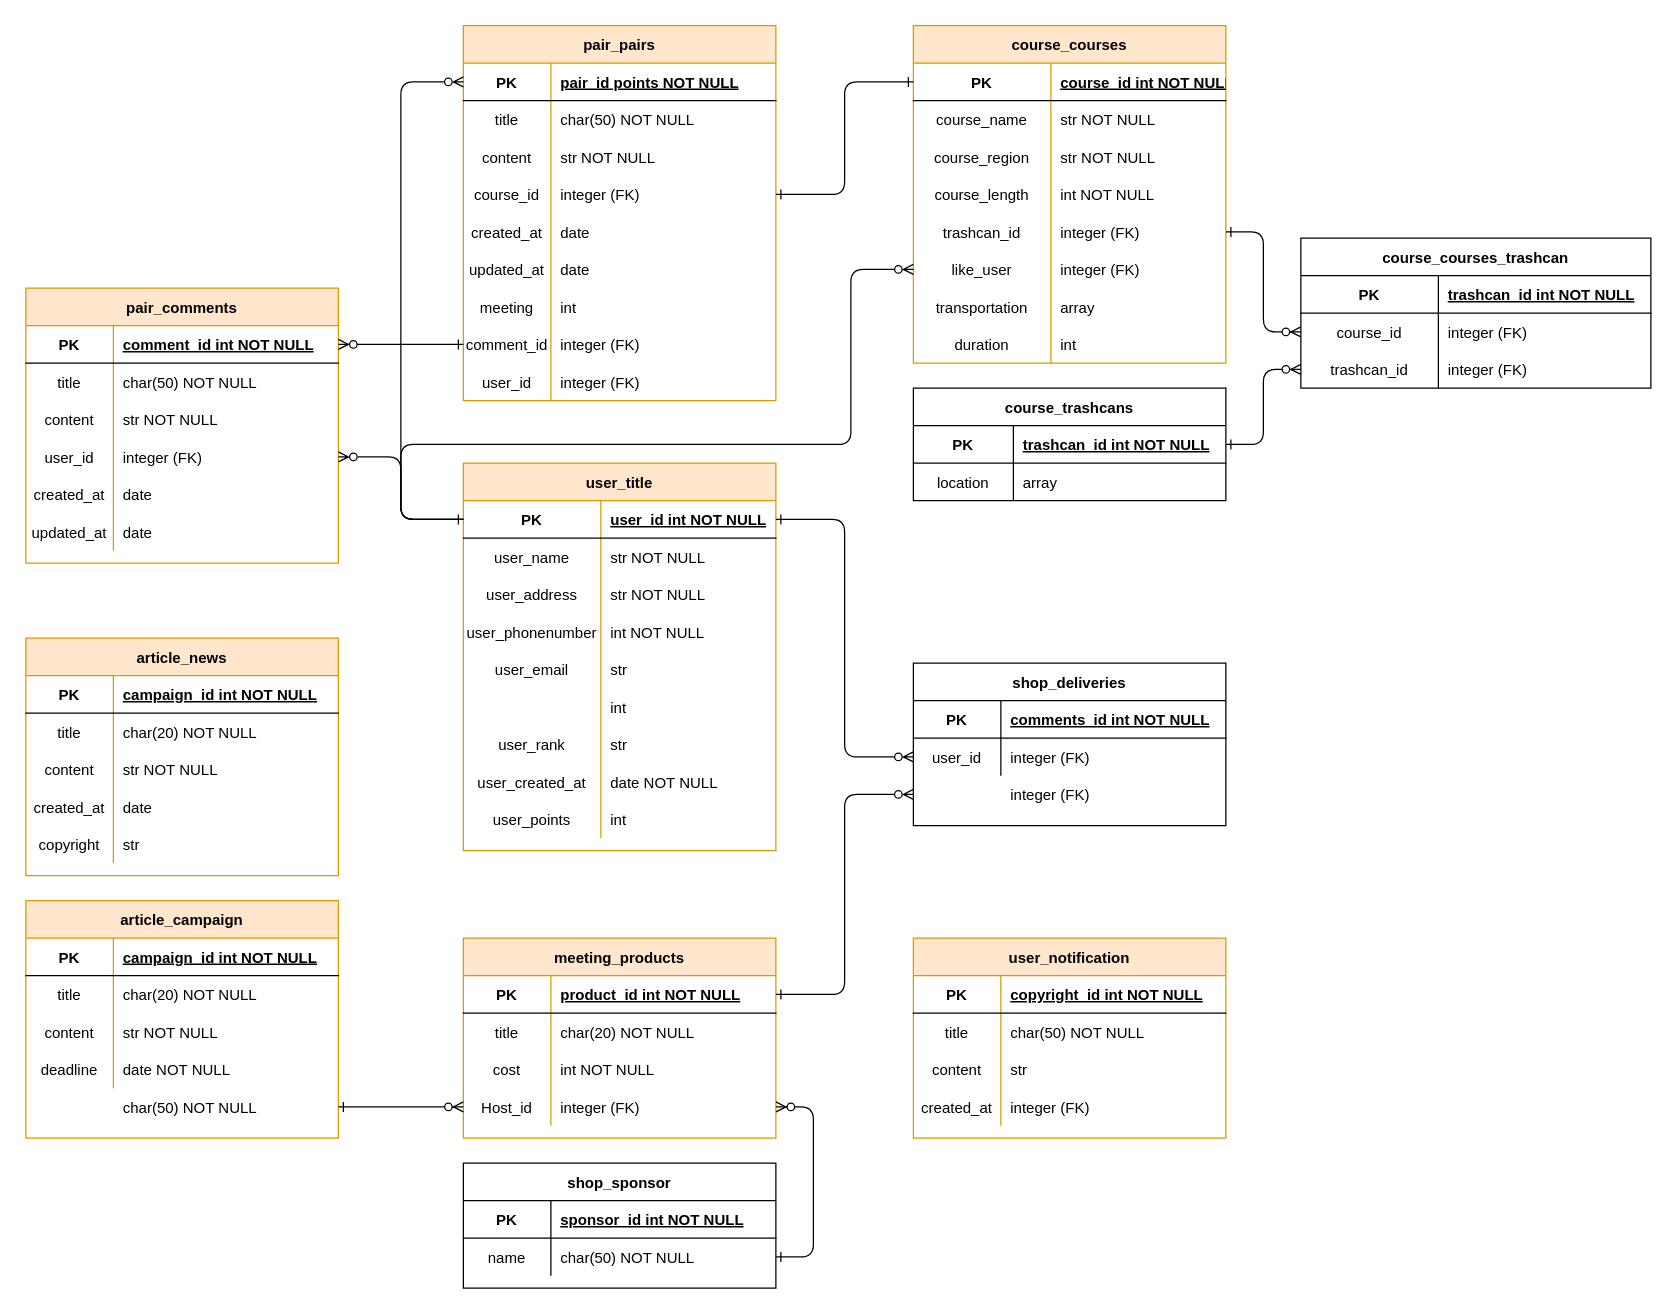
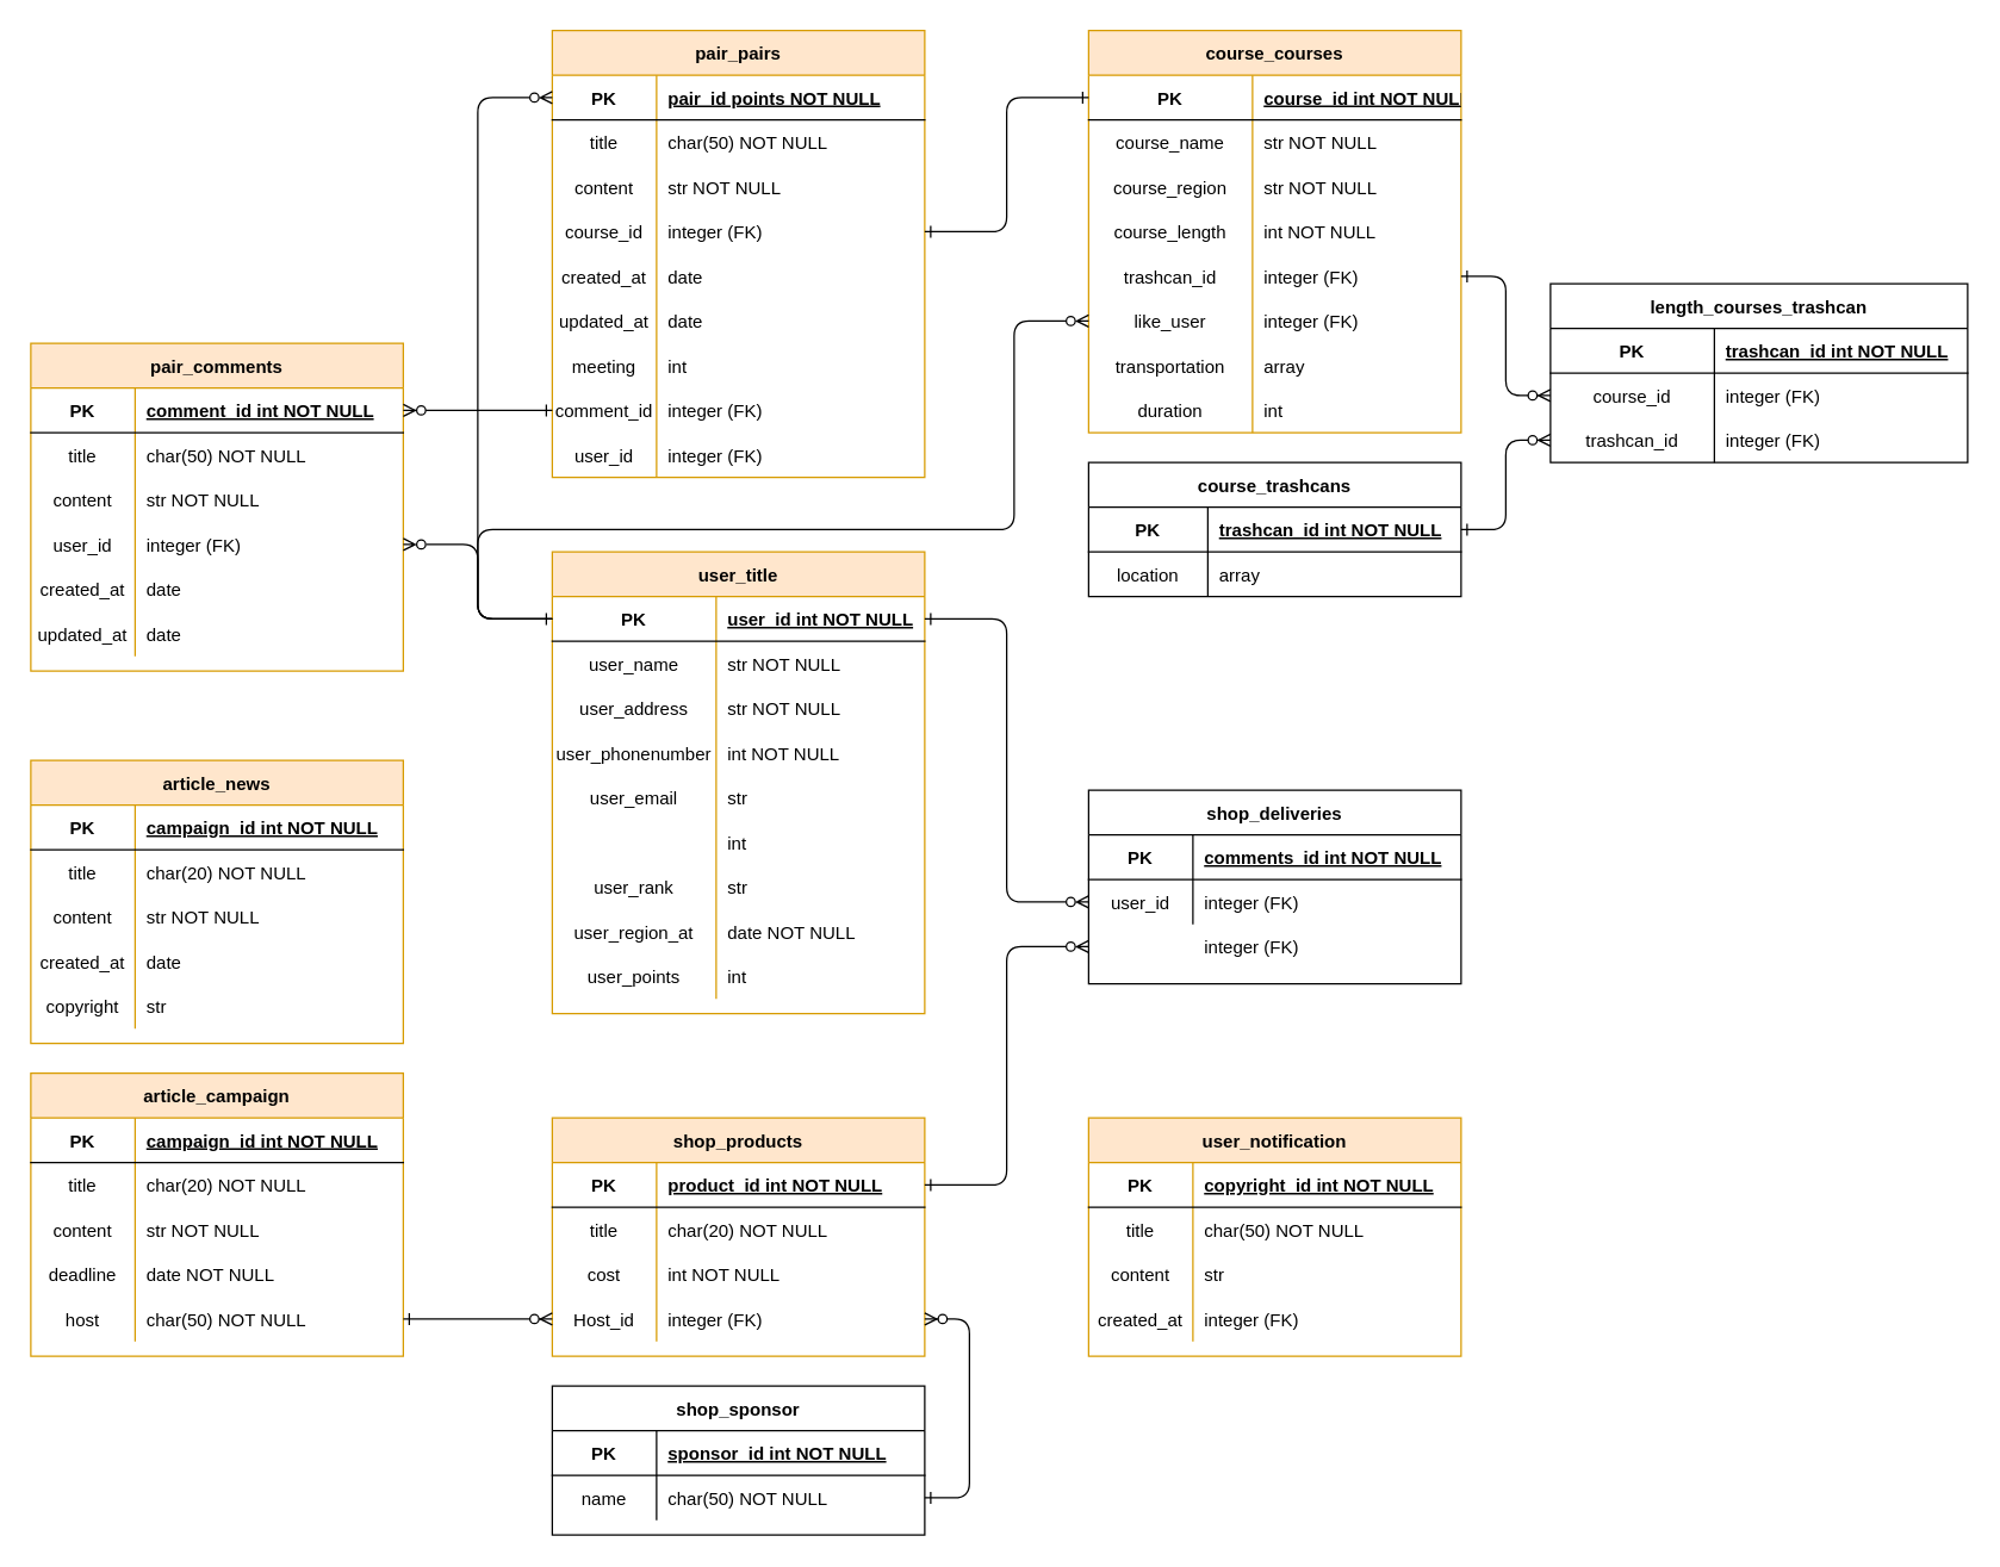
- <mxCell id="127" value="course_courses_trashcan" style="shape=table;startSize=30;container=1;collapsible=1;childLayout=tableLayout;fixedRows=1;rowLines=0;fontStyle=1;align=center;resizeLast=1;" parent="1" vertex="1"><mxGeometry x="1040" y="190" width="280" height="120" as="geometry" /></mxCell>
+ <mxCell id="127" value="length_courses_trashcan" style="shape=table;startSize=30;container=1;collapsible=1;childLayout=tableLayout;fixedRows=1;rowLines=0;fontStyle=1;align=center;resizeLast=1;" parent="1" vertex="1"><mxGeometry x="1040" y="190" width="280" height="120" as="geometry" /></mxCell>
- <mxCell id="62" value="user_created_at" style="shape=partialRectangle;overflow=hidden;connectable=0;fillColor=none;top=0;left=0;bottom=0;right=0;" parent="61" vertex="1"><mxGeometry width="110" height="30" as="geometry"><mxRectangle width="110" height="30" as="alternateBounds" /></mxGeometry></mxCell>
+ <mxCell id="62" value="user_region_at" style="shape=partialRectangle;overflow=hidden;connectable=0;fillColor=none;top=0;left=0;bottom=0;right=0;" parent="61" vertex="1"><mxGeometry width="110" height="30" as="geometry"><mxRectangle width="110" height="30" as="alternateBounds" /></mxGeometry></mxCell>
- <mxCell id="27" value="meeting_products" style="shape=table;startSize=30;container=1;collapsible=1;childLayout=tableLayout;fixedRows=1;rowLines=0;fontStyle=1;align=center;resizeLast=1;fillColor=#ffe6cc;strokeColor=#d79b00;" parent="1" vertex="1"><mxGeometry x="370" y="750" width="250" height="160" as="geometry"><mxRectangle x="770" y="120" width="100" height="30" as="alternateBounds" /></mxGeometry></mxCell>
+ <mxCell id="27" value="shop_products" style="shape=table;startSize=30;container=1;collapsible=1;childLayout=tableLayout;fixedRows=1;rowLines=0;fontStyle=1;align=center;resizeLast=1;fillColor=#ffe6cc;strokeColor=#d79b00;" parent="1" vertex="1"><mxGeometry x="370" y="750" width="250" height="160" as="geometry"><mxRectangle x="770" y="120" width="100" height="30" as="alternateBounds" /></mxGeometry></mxCell>
+ <mxCell id="109" value="host" style="shape=partialRectangle;overflow=hidden;connectable=0;fillColor=none;top=0;left=0;bottom=0;right=0;" vertex="1" parent="108"><mxGeometry width="70" height="30" as="geometry"><mxRectangle width="70" height="30" as="alternateBounds" /></mxGeometry></mxCell>
